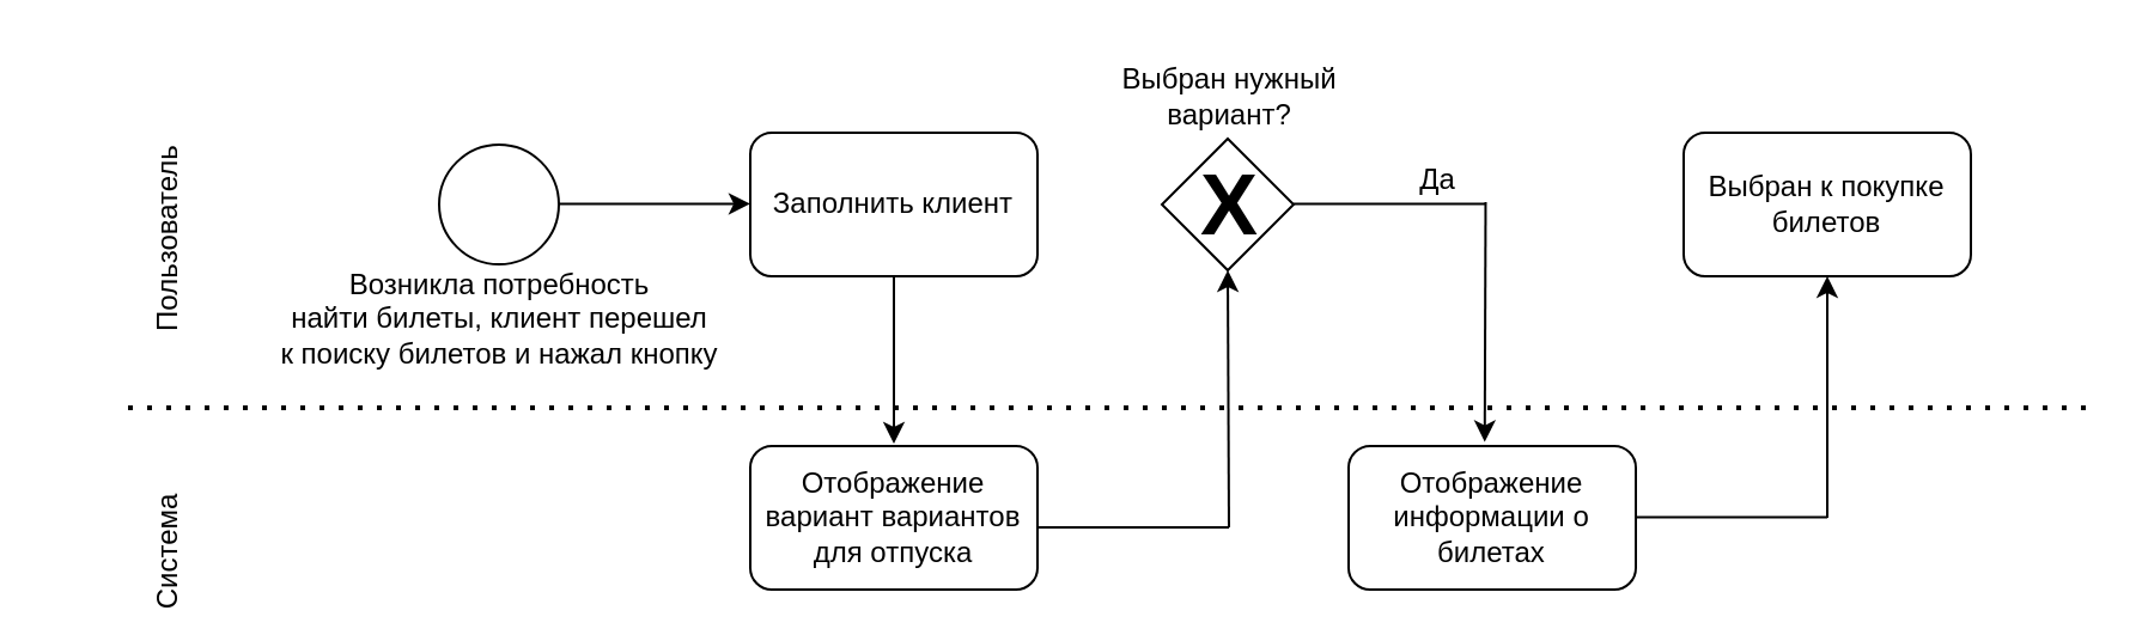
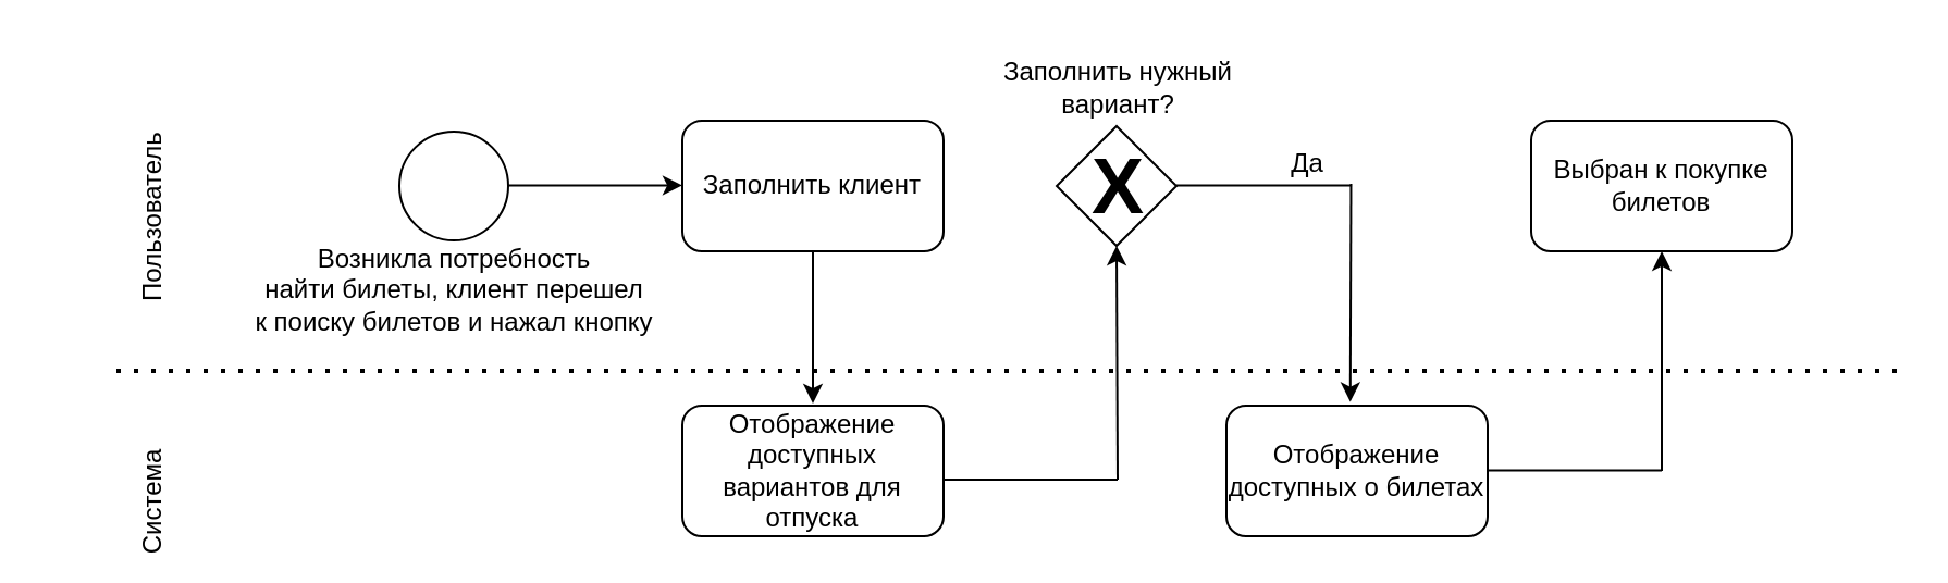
- <mxCell id="12" value="Выбран нужный&lt;div&gt;вариант?&lt;/div&gt;" style="text;html=1;align=center;verticalAlign=middle;resizable=0;points=[];autosize=1;strokeColor=none;fillColor=none;" vertex="1" parent="1"><mxGeometry x="457.5" y="20" width="110" height="40" as="geometry" /></mxCell>
+ <mxCell id="12" value="Заполнить нужный&lt;div&gt;вариант?&lt;/div&gt;" style="text;html=1;align=center;verticalAlign=middle;resizable=0;points=[];autosize=1;strokeColor=none;fillColor=none;" vertex="1" parent="1"><mxGeometry x="457.5" y="20" width="110" height="40" as="geometry" /></mxCell>
- <mxCell id="7" value="Отображение вариант вариантов для отпуска" style="rounded=1;whiteSpace=wrap;html=1;" vertex="1" parent="1"><mxGeometry x="313" y="186" width="120" height="60" as="geometry" /></mxCell>
+ <mxCell id="7" value="Отображение доступных вариантов для отпуска" style="rounded=1;whiteSpace=wrap;html=1;" vertex="1" parent="1"><mxGeometry x="313" y="186" width="120" height="60" as="geometry" /></mxCell>
- <mxCell id="13" value="Отображение информации о билетах" style="rounded=1;whiteSpace=wrap;html=1;" vertex="1" parent="1"><mxGeometry x="563" y="186" width="120" height="60" as="geometry" /></mxCell>
+ <mxCell id="13" value="Отображение доступных о билетах" style="rounded=1;whiteSpace=wrap;html=1;" vertex="1" parent="1"><mxGeometry x="563" y="186" width="120" height="60" as="geometry" /></mxCell>
